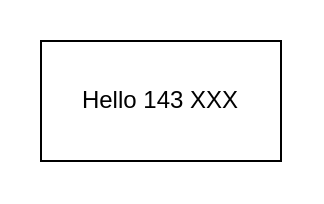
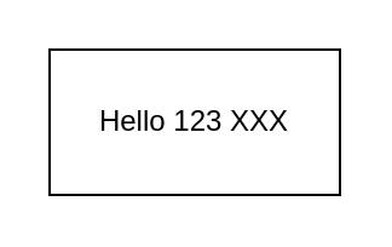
- <mxCell id="2" value="Hello 143 XXX" style="rounded=0;whiteSpace=wrap;html=1;" parent="1" vertex="1"><mxGeometry x="20" y="20" width="120" height="60" as="geometry" /></mxCell>
+ <mxCell id="2" value="Hello 123 XXX" style="rounded=0;whiteSpace=wrap;html=1;" parent="1" vertex="1"><mxGeometry x="20" y="20" width="120" height="60" as="geometry" /></mxCell>
